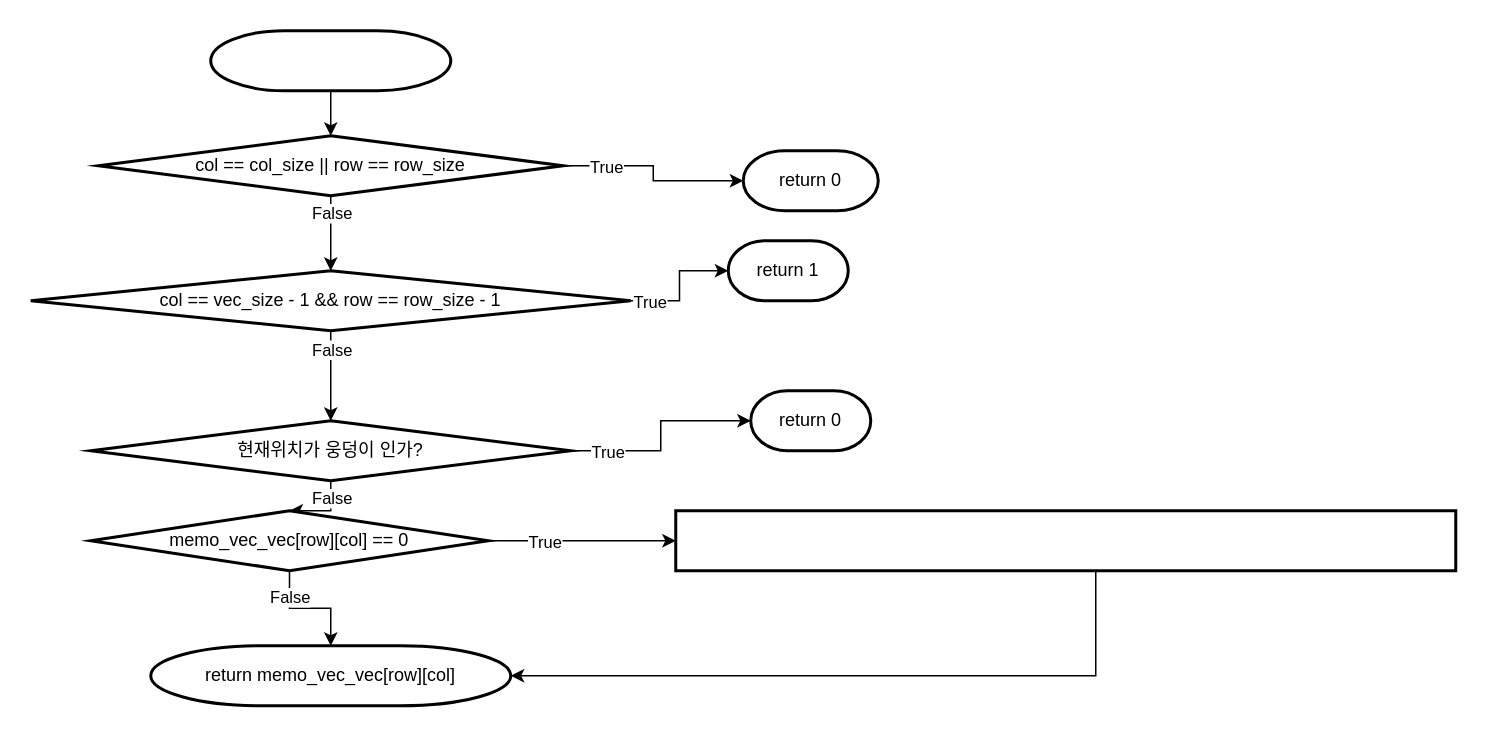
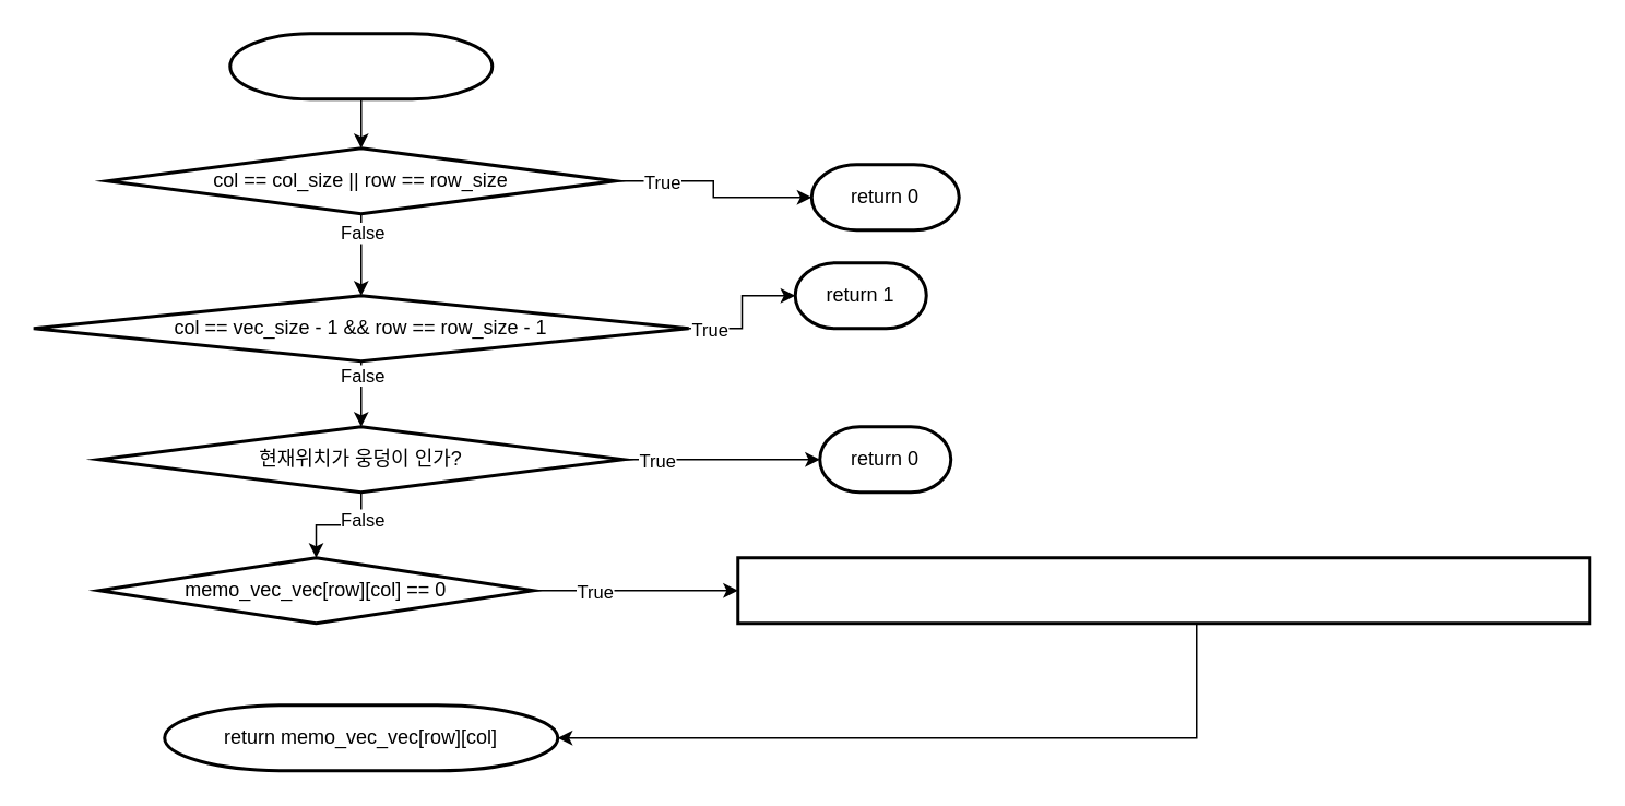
- <mxCell id="20" value="&lt;span&gt;현재위치가 웅덩이 인가?&lt;/span&gt;" style="rhombus;whiteSpace=wrap;html=1;strokeWidth=2;" vertex="1" parent="1"><mxGeometry x="60" y="280" width="320" height="40" as="geometry" /></mxCell>
+ <mxCell id="20" value="&lt;span&gt;현재위치가 웅덩이 인가?&lt;/span&gt;" style="rhombus;whiteSpace=wrap;html=1;strokeWidth=2;" vertex="1" parent="1"><mxGeometry x="60" y="260" width="320" height="40" as="geometry" /></mxCell>
- <mxCell id="22" value="" style="edgeStyle=orthogonalEdgeStyle;rounded=0;orthogonalLoop=1;jettySize=auto;html=1;" edge="1" parent="1" source="26" target="27"><mxGeometry relative="1" as="geometry" /></mxCell>
- <mxCell id="23" value="False" style="edgeLabel;html=1;align=center;verticalAlign=middle;resizable=0;points=[];" vertex="1" connectable="0" parent="22"><mxGeometry x="-0.432" relative="1" as="geometry"><mxPoint y="-4.48" as="offset" /></mxGeometry></mxCell>
